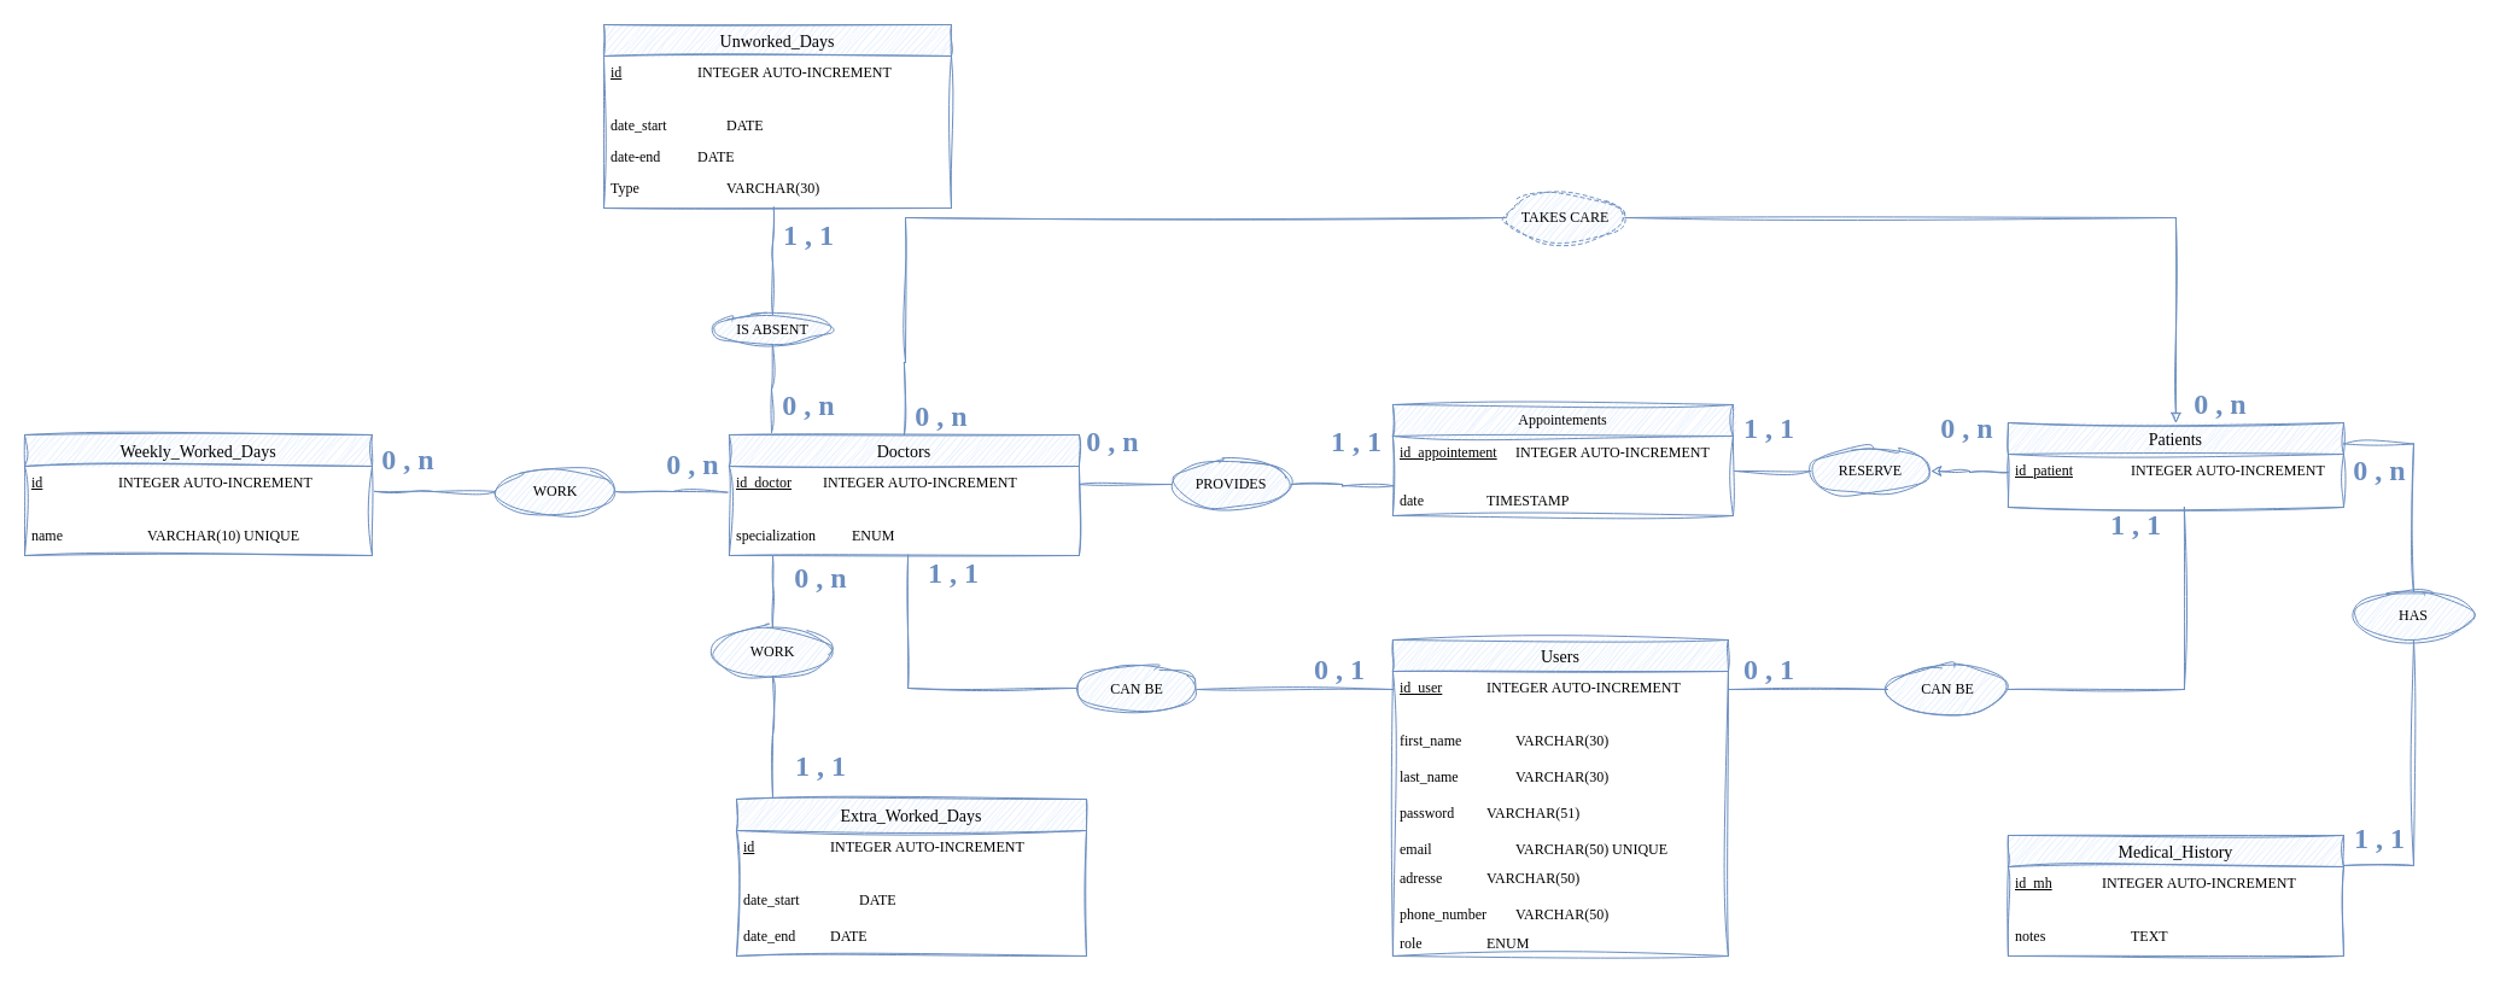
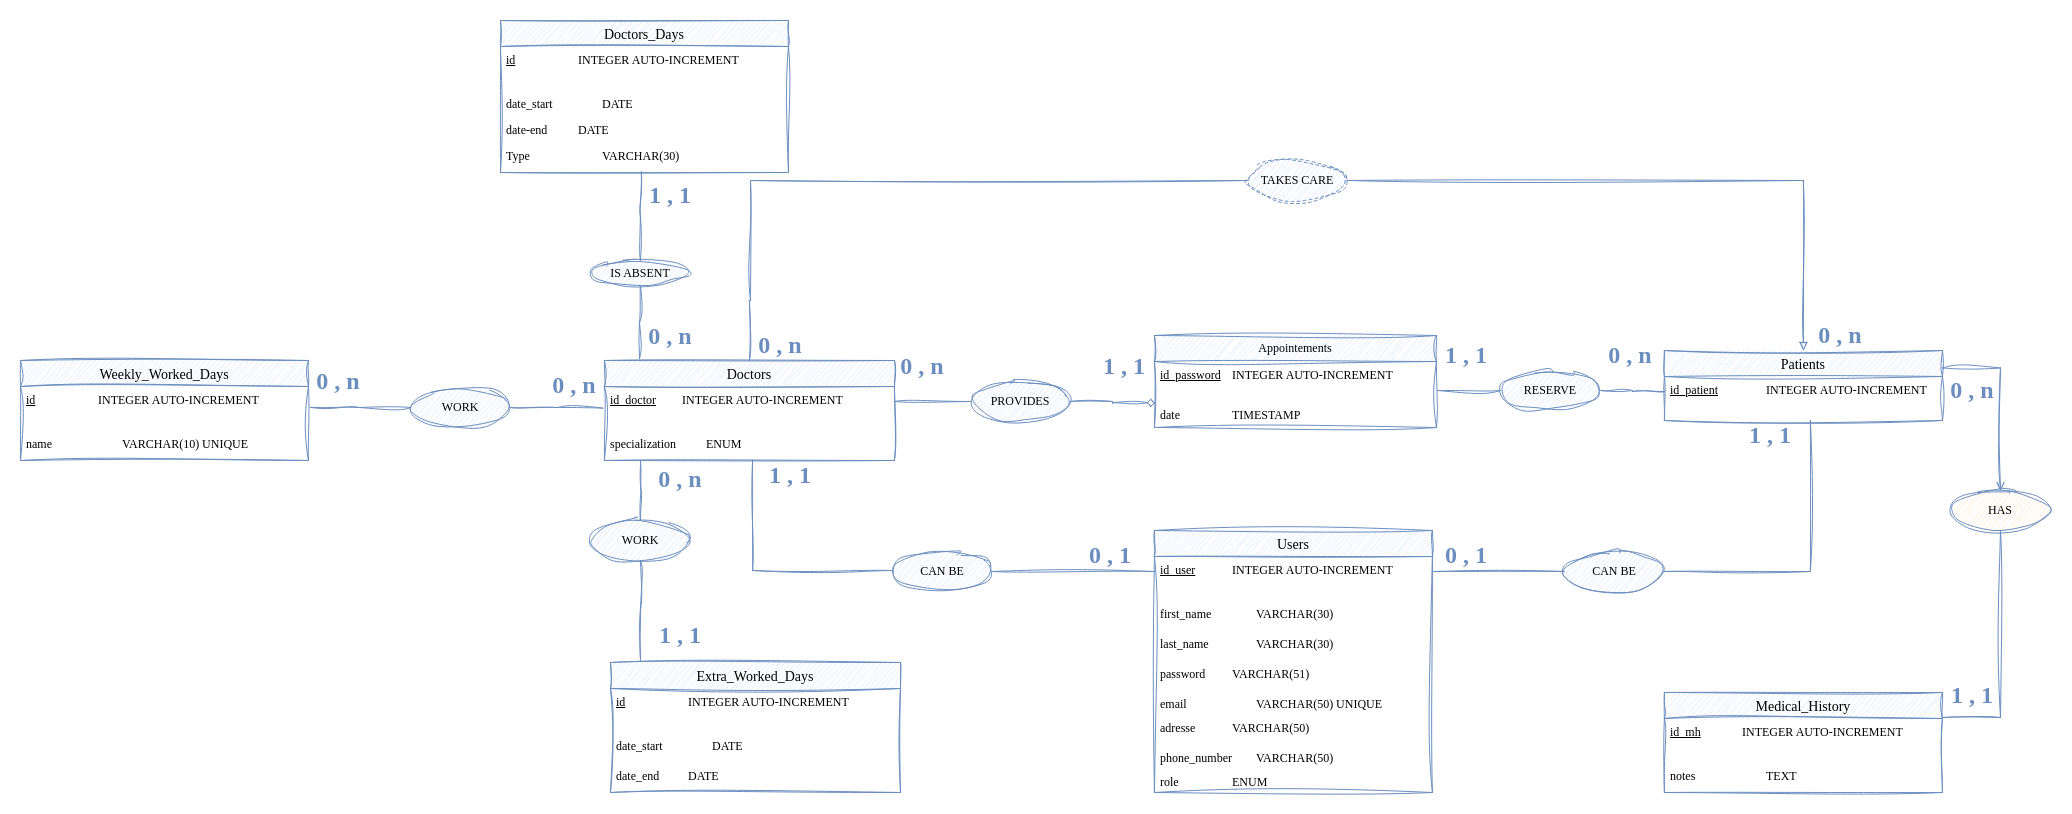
- <mxCell id="14" value="Unworked_Days" style="swimlane;fontStyle=0;childLayout=stackLayout;horizontal=1;startSize=26;horizontalStack=0;resizeParent=1;resizeParentMax=0;resizeLast=0;collapsible=1;marginBottom=0;align=center;fontSize=14;sketch=1;hachureGap=4;jiggle=2;curveFitting=1;fontFamily=Architects Daughter;fontSource=https%3A%2F%2Ffonts.googleapis.com%2Fcss%3Ffamily%3DArchitects%2BDaughter;fillColor=#dae8fc;strokeColor=#6c8ebf;" parent="1" vertex="1"><mxGeometry x="500" y="20" width="288" height="152" as="geometry" /></mxCell>
+ <mxCell id="14" value="Doctors_Days" style="swimlane;fontStyle=0;childLayout=stackLayout;horizontal=1;startSize=26;horizontalStack=0;resizeParent=1;resizeParentMax=0;resizeLast=0;collapsible=1;marginBottom=0;align=center;fontSize=14;sketch=1;hachureGap=4;jiggle=2;curveFitting=1;fontFamily=Architects Daughter;fontSource=https%3A%2F%2Ffonts.googleapis.com%2Fcss%3Ffamily%3DArchitects%2BDaughter;fillColor=#dae8fc;strokeColor=#6c8ebf;" parent="1" vertex="1"><mxGeometry x="500" y="20" width="288" height="152" as="geometry" /></mxCell>
- <mxCell id="7" value="&lt;u&gt;id_appointement&lt;span style=&quot;white-space: pre;&quot;&gt;&#09;&lt;/span&gt;&lt;/u&gt;INTEGER AUTO-INCREMENT" style="text;strokeColor=none;fillColor=none;align=left;verticalAlign=top;spacingLeft=4;spacingRight=4;overflow=hidden;rotatable=0;points=[[0,0.5],[1,0.5]];portConstraint=eastwest;whiteSpace=wrap;html=1;fontFamily=Architects Daughter;fontSource=https%3A%2F%2Ffonts.googleapis.com%2Fcss%3Ffamily%3DArchitects%2BDaughter;" parent="6" vertex="1"><mxGeometry y="26" width="282" height="26" as="geometry" /></mxCell>
+ <mxCell id="7" value="&lt;u&gt;id_password&lt;span style=&quot;white-space: pre;&quot;&gt;&#09;&lt;/span&gt;&lt;/u&gt;INTEGER AUTO-INCREMENT" style="text;strokeColor=none;fillColor=none;align=left;verticalAlign=top;spacingLeft=4;spacingRight=4;overflow=hidden;rotatable=0;points=[[0,0.5],[1,0.5]];portConstraint=eastwest;whiteSpace=wrap;html=1;fontFamily=Architects Daughter;fontSource=https%3A%2F%2Ffonts.googleapis.com%2Fcss%3Ffamily%3DArchitects%2BDaughter;" parent="6" vertex="1"><mxGeometry y="26" width="282" height="26" as="geometry" /></mxCell>
- <mxCell id="55" style="edgeStyle=orthogonalEdgeStyle;rounded=0;sketch=1;hachureGap=4;jiggle=2;curveFitting=1;orthogonalLoop=1;jettySize=auto;html=1;exitX=0;exitY=0.5;exitDx=0;exitDy=0;entryX=1;entryY=0.5;entryDx=0;entryDy=0;fontFamily=Architects Daughter;fontSource=https%3A%2F%2Ffonts.googleapis.com%2Fcss%3Ffamily%3DArchitects%2BDaughter;fillColor=#dae8fc;strokeColor=#6c8ebf;endArrow=classic;endFill=0;" edge="1" parent="1" source="4" target="33"><mxGeometry relative="1" as="geometry" /></mxCell>
+ <mxCell id="55" style="edgeStyle=orthogonalEdgeStyle;rounded=0;sketch=1;hachureGap=4;jiggle=2;curveFitting=1;orthogonalLoop=1;jettySize=auto;html=1;exitX=0;exitY=0.5;exitDx=0;exitDy=0;entryX=1;entryY=0.5;entryDx=0;entryDy=0;fontFamily=Architects Daughter;fontSource=https%3A%2F%2Ffonts.googleapis.com%2Fcss%3Ffamily%3DArchitects%2BDaughter;fillColor=#dae8fc;strokeColor=#6c8ebf;endArrow=none;endFill=0;" edge="1" parent="1" source="4" target="33"><mxGeometry relative="1" as="geometry" /></mxCell>
- <mxCell id="82" style="edgeStyle=orthogonalEdgeStyle;rounded=0;sketch=1;hachureGap=4;jiggle=2;curveFitting=1;orthogonalLoop=1;jettySize=auto;html=1;exitX=1;exitY=0.5;exitDx=0;exitDy=0;entryX=0.002;entryY=0.049;entryDx=0;entryDy=0;entryPerimeter=0;fontFamily=Architects Daughter;fontSource=https%3A%2F%2Ffonts.googleapis.com%2Fcss%3Ffamily%3DArchitects%2BDaughter;fillColor=#dae8fc;strokeColor=#6c8ebf;endArrow=none;endFill=0;" edge="1" parent="1" source="32" target="9"><mxGeometry relative="1" as="geometry" /></mxCell>
+ <mxCell id="82" style="edgeStyle=orthogonalEdgeStyle;rounded=0;sketch=1;hachureGap=4;jiggle=2;curveFitting=1;orthogonalLoop=1;jettySize=auto;html=1;exitX=1;exitY=0.5;exitDx=0;exitDy=0;entryX=0.002;entryY=0.049;entryDx=0;entryDy=0;entryPerimeter=0;fontFamily=Architects Daughter;fontSource=https%3A%2F%2Ffonts.googleapis.com%2Fcss%3Ffamily%3DArchitects%2BDaughter;fillColor=#dae8fc;strokeColor=#6c8ebf;endArrow=diamond;endFill=0;" edge="1" parent="1" source="32" target="9"><mxGeometry relative="1" as="geometry" /></mxCell>
- <mxCell id="2" style="edgeStyle=orthogonalEdgeStyle;rounded=0;sketch=1;hachureGap=4;jiggle=2;curveFitting=1;orthogonalLoop=1;jettySize=auto;html=1;exitX=1;exitY=0.25;exitDx=0;exitDy=0;entryX=0.5;entryY=0;entryDx=0;entryDy=0;fontFamily=Architects Daughter;fontSource=https%3A%2F%2Ffonts.googleapis.com%2Fcss%3Ffamily%3DArchitects%2BDaughter;fillColor=#dae8fc;strokeColor=#6c8ebf;endArrow=none;endFill=0;" edge="1" parent="1" source="3" target="63"><mxGeometry relative="1" as="geometry" /></mxCell>
+ <mxCell id="2" style="edgeStyle=orthogonalEdgeStyle;rounded=0;sketch=1;hachureGap=4;jiggle=2;curveFitting=1;orthogonalLoop=1;jettySize=auto;html=1;exitX=1;exitY=0.25;exitDx=0;exitDy=0;entryX=0.5;entryY=0;entryDx=0;entryDy=0;fontFamily=Architects Daughter;fontSource=https%3A%2F%2Ffonts.googleapis.com%2Fcss%3Ffamily%3DArchitects%2BDaughter;fillColor=#dae8fc;strokeColor=#6c8ebf;endArrow=open;endFill=0;" edge="1" parent="1" source="3" target="63"><mxGeometry relative="1" as="geometry" /></mxCell>
- <mxCell id="63" value="HAS" style="ellipse;whiteSpace=wrap;html=1;align=center;sketch=1;hachureGap=4;jiggle=2;curveFitting=1;fontFamily=Architects Daughter;fontSource=https%3A%2F%2Ffonts.googleapis.com%2Fcss%3Ffamily%3DArchitects%2BDaughter;fillColor=#dae8fc;strokeColor=#6c8ebf;" vertex="1" parent="1"><mxGeometry x="1950" y="490" width="100" height="40" as="geometry" /></mxCell>
+ <mxCell id="63" value="HAS" style="ellipse;whiteSpace=wrap;html=1;align=center;sketch=1;hachureGap=4;jiggle=2;curveFitting=1;fontFamily=Architects Daughter;fontSource=https%3A%2F%2Ffonts.googleapis.com%2Fcss%3Ffamily%3DArchitects%2BDaughter;fillColor=#ffe6cc;strokeColor=#6c8ebf;" vertex="1" parent="1"><mxGeometry x="1950" y="490" width="100" height="40" as="geometry" /></mxCell>
